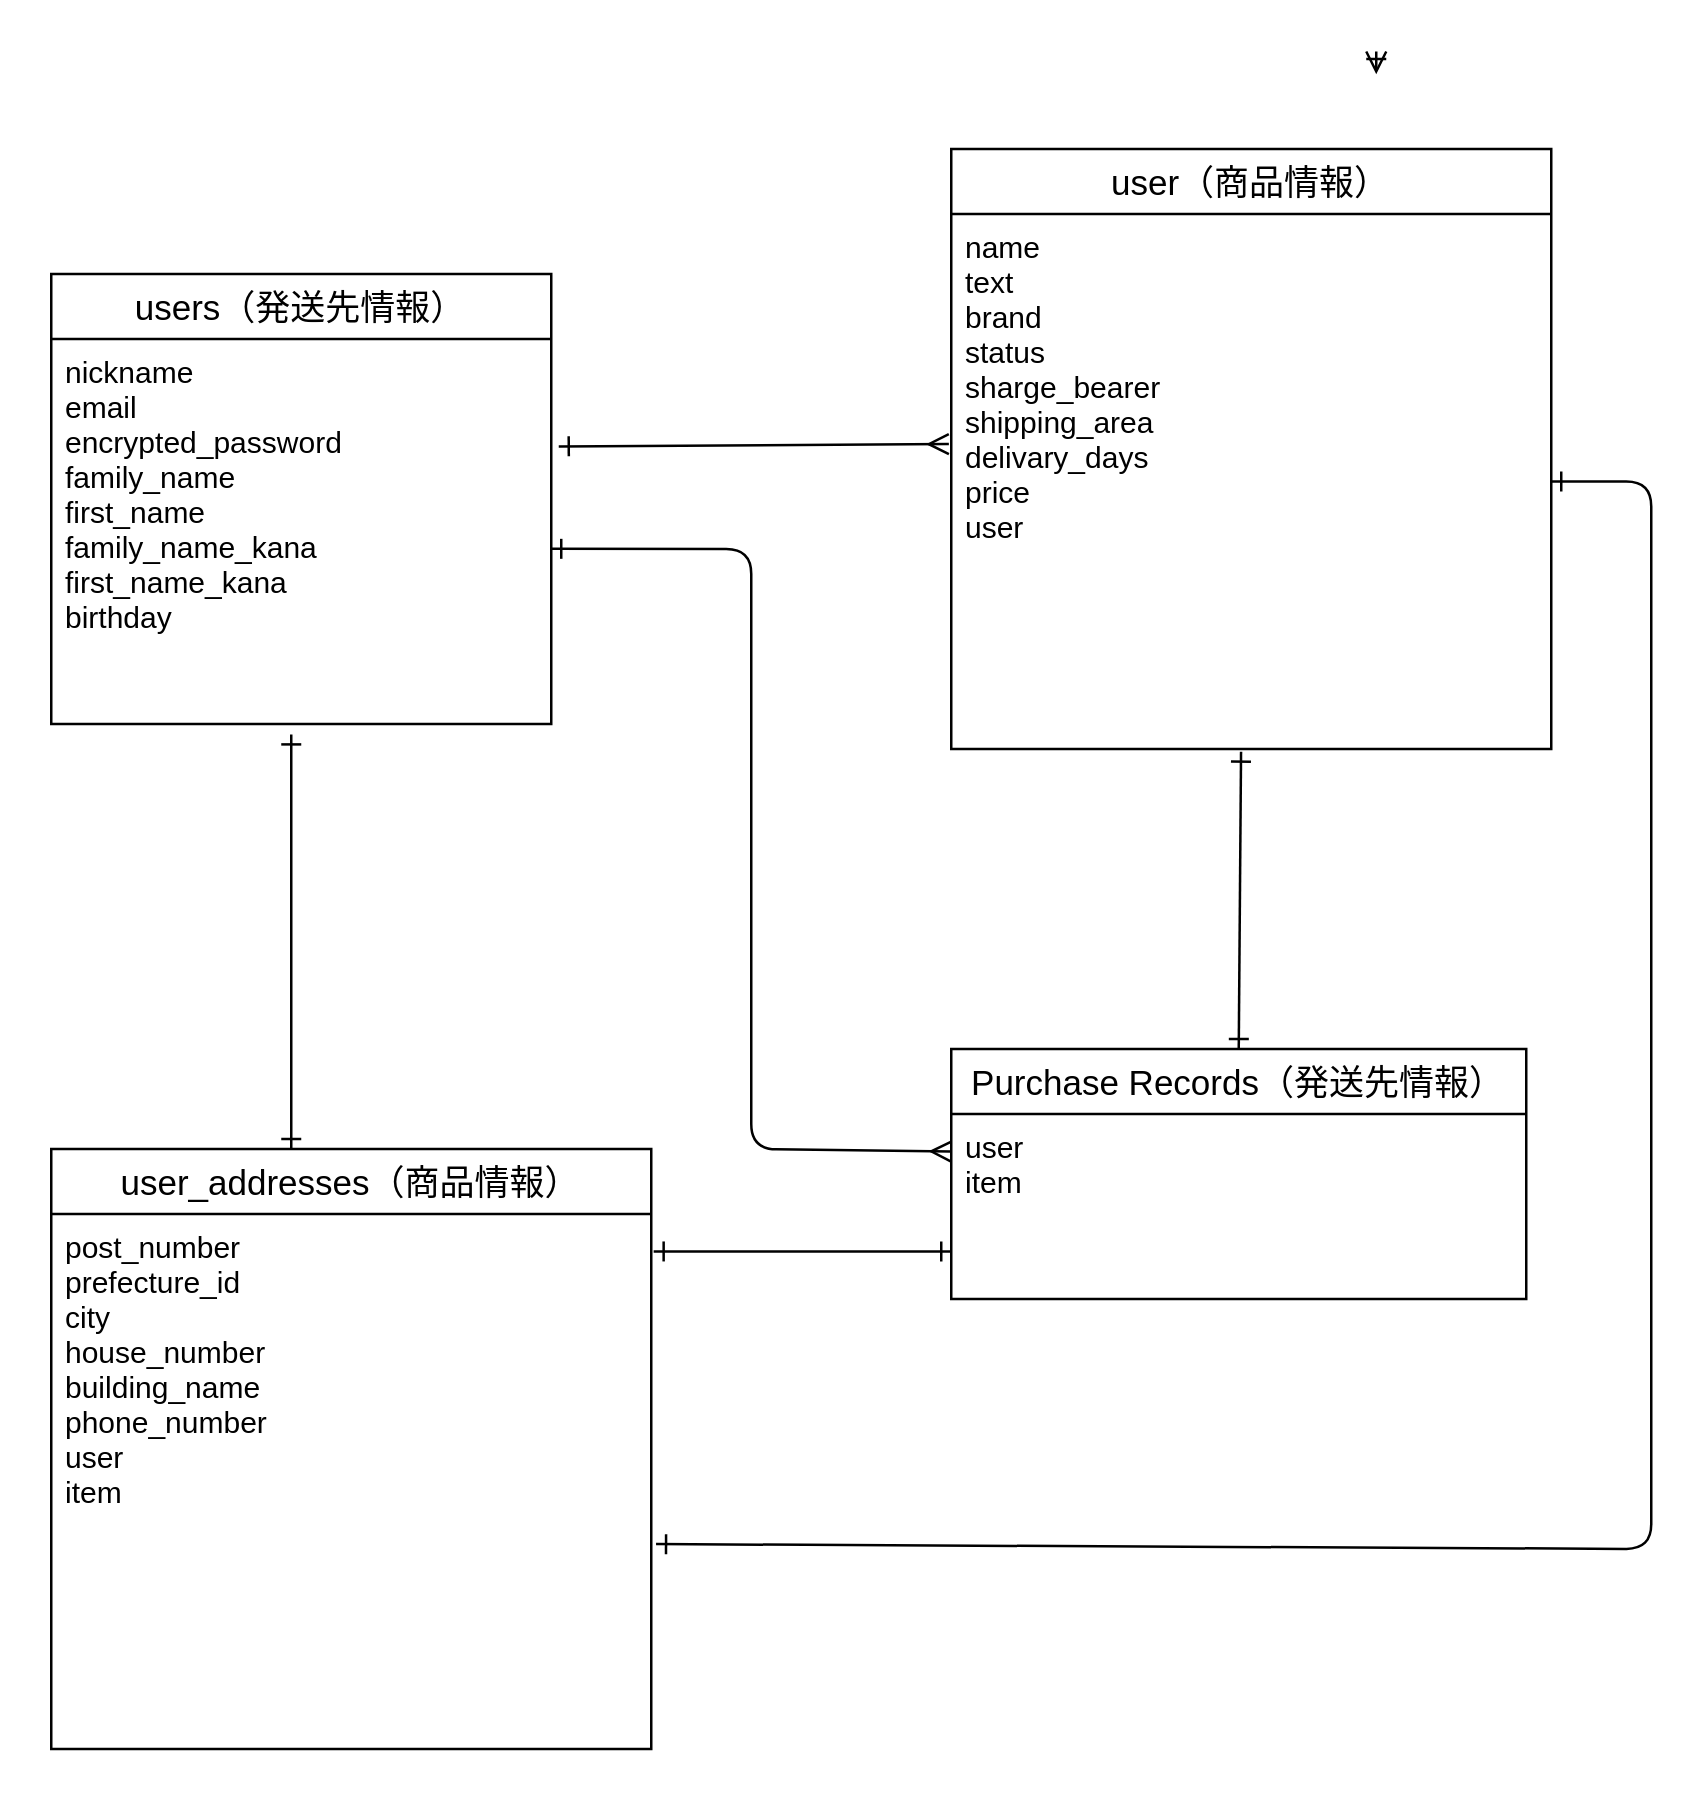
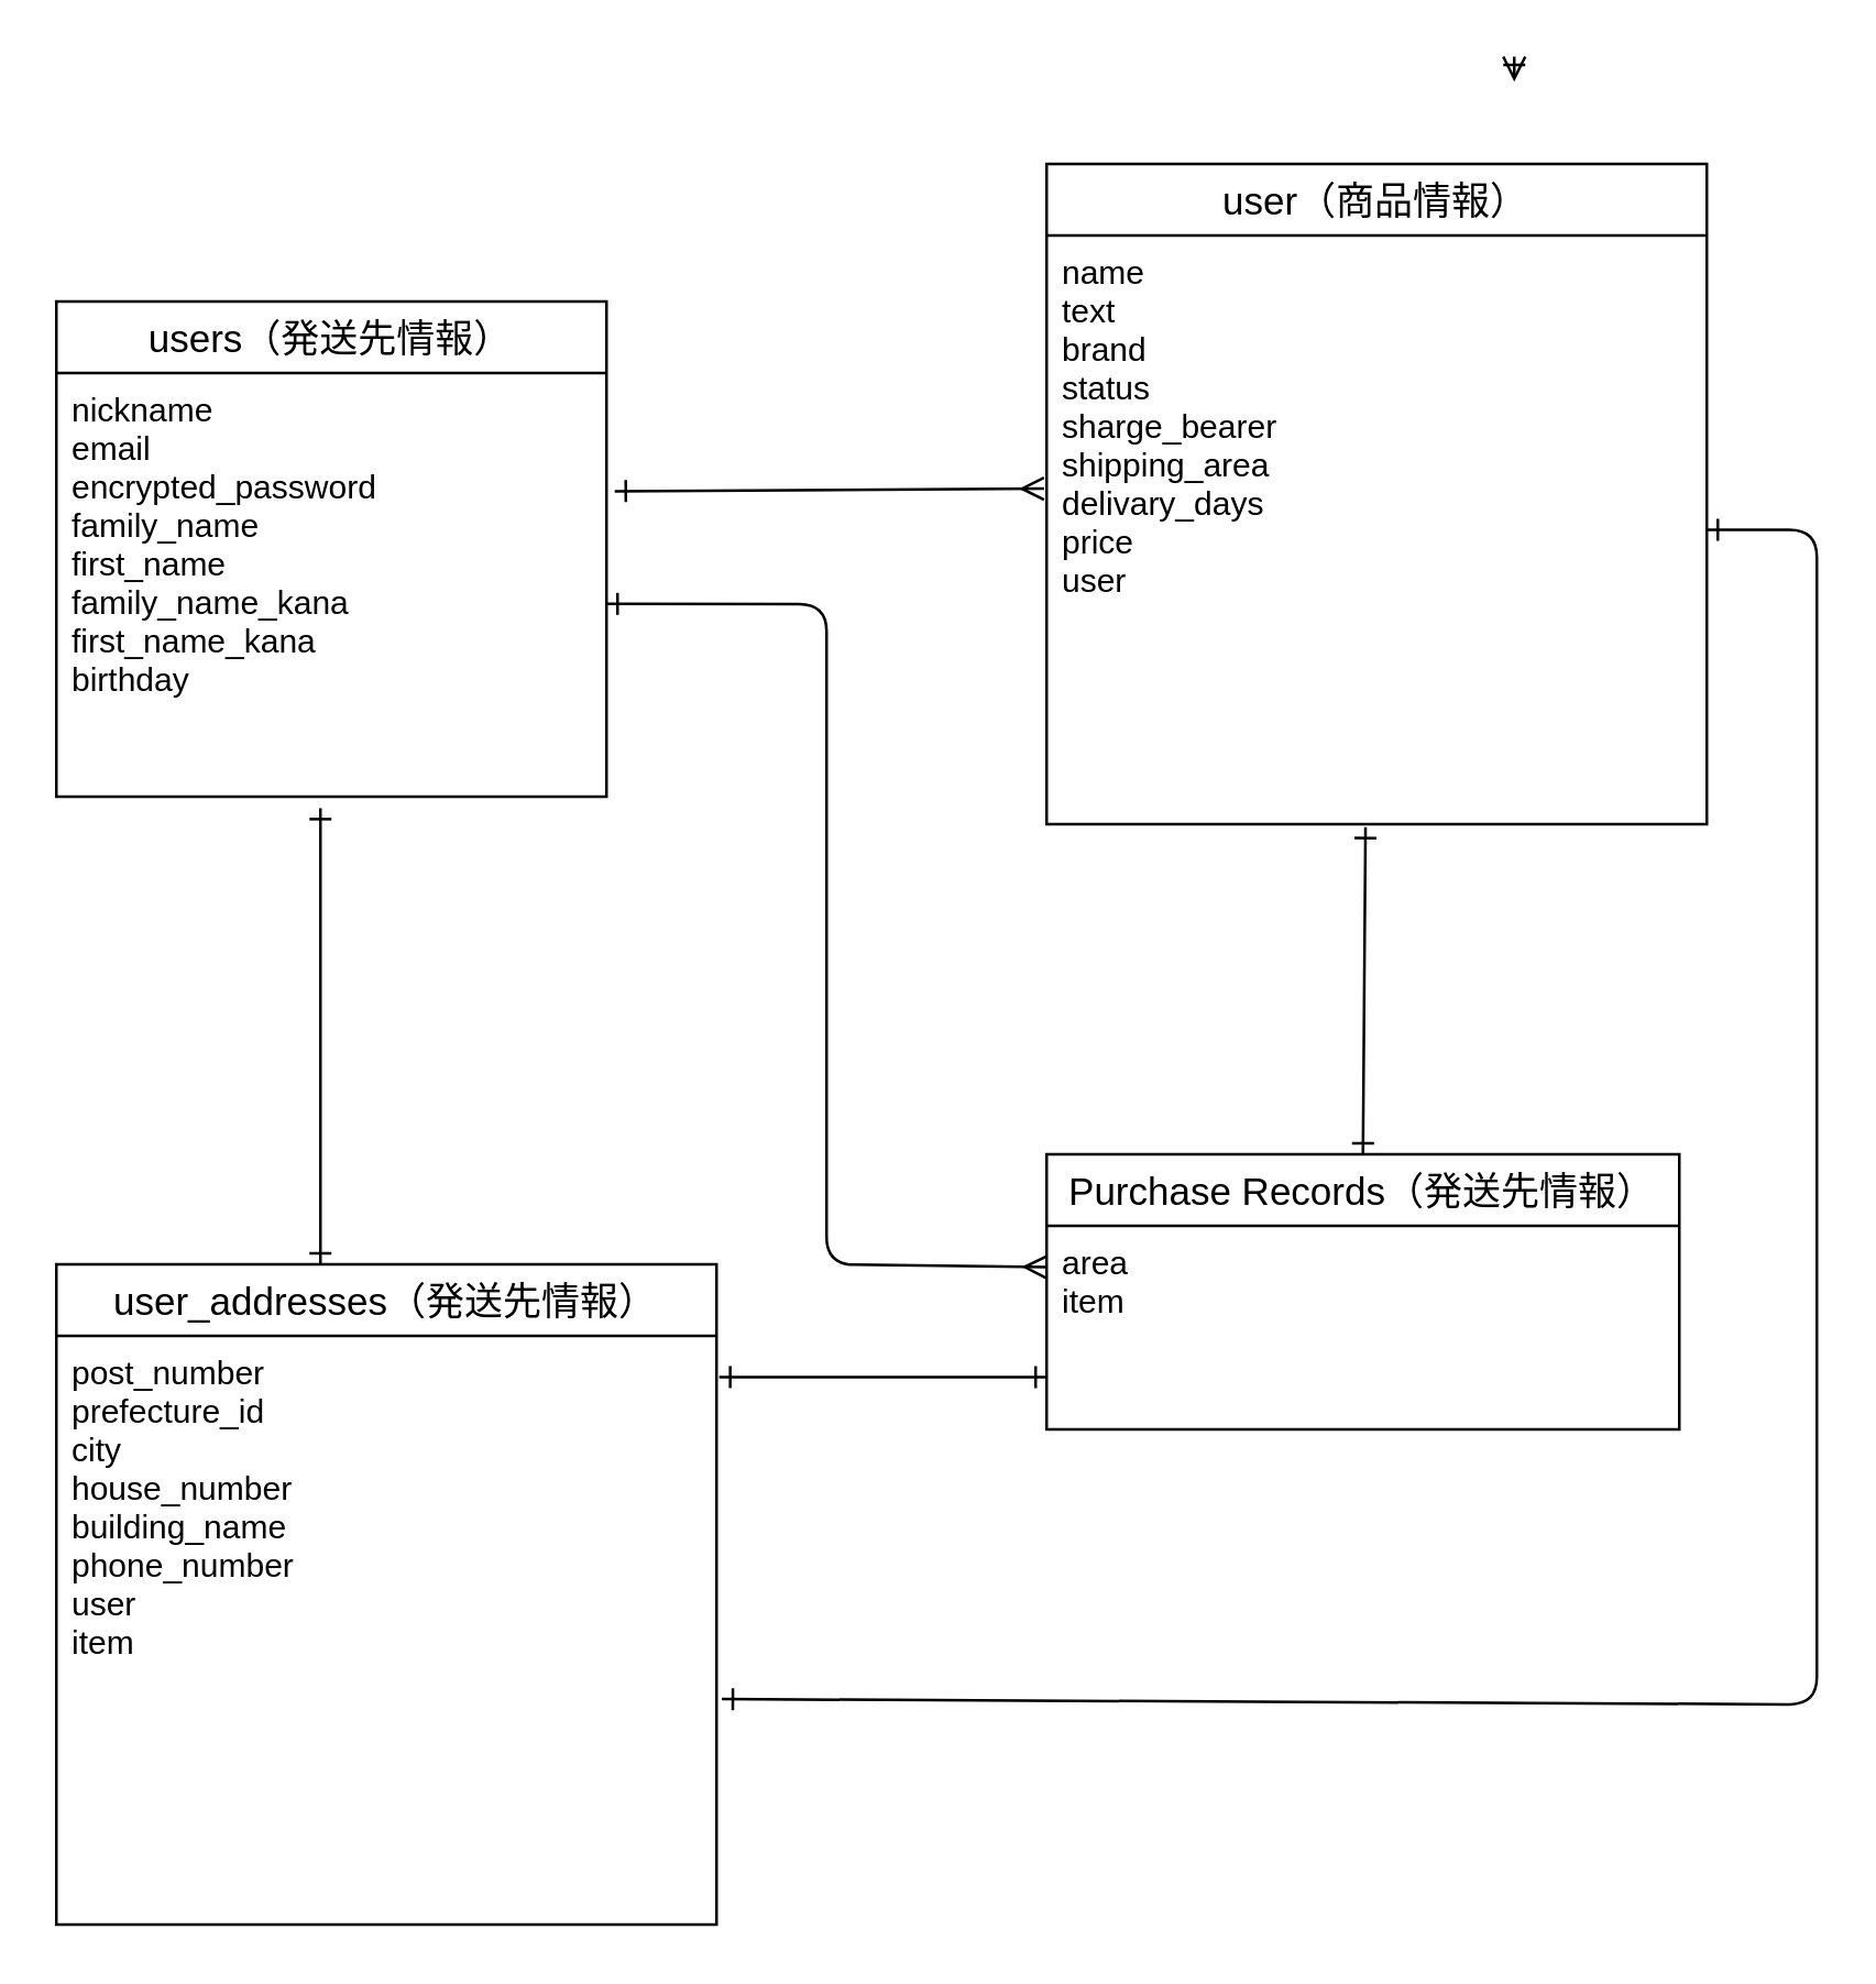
- <mxCell id="12" value="user&#10;item" style="text;strokeColor=none;fillColor=none;spacingLeft=4;spacingRight=4;overflow=hidden;rotatable=0;points=[[0,0.5],[1,0.5]];portConstraint=eastwest;fontSize=12;" vertex="1" parent="11"><mxGeometry y="26" width="230" height="74" as="geometry" /></mxCell>
+ <mxCell id="12" value="area&#10;item" style="text;strokeColor=none;fillColor=none;spacingLeft=4;spacingRight=4;overflow=hidden;rotatable=0;points=[[0,0.5],[1,0.5]];portConstraint=eastwest;fontSize=12;" vertex="1" parent="11"><mxGeometry y="26" width="230" height="74" as="geometry" /></mxCell>
- <mxCell id="6" value="user_addresses（商品情報）" style="swimlane;fontStyle=0;childLayout=stackLayout;horizontal=1;startSize=26;horizontalStack=0;resizeParent=1;resizeParentMax=0;resizeLast=0;collapsible=1;marginBottom=0;align=center;fontSize=14;" vertex="1" parent="1"><mxGeometry x="20" y="459" width="240" height="240" as="geometry" /></mxCell>
+ <mxCell id="6" value="user_addresses（発送先情報）" style="swimlane;fontStyle=0;childLayout=stackLayout;horizontal=1;startSize=26;horizontalStack=0;resizeParent=1;resizeParentMax=0;resizeLast=0;collapsible=1;marginBottom=0;align=center;fontSize=14;" vertex="1" parent="1"><mxGeometry x="20" y="459" width="240" height="240" as="geometry" /></mxCell>
